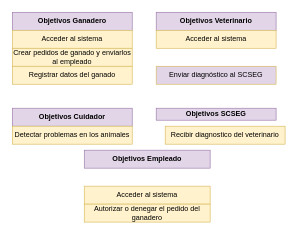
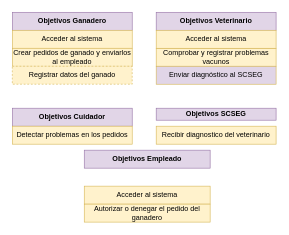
+ <mxCell id="6" value="Comprobar y registrar problemas vacunos" style="rounded=0;whiteSpace=wrap;html=1;fillColor=#fff2cc;strokeColor=#d6b656;" parent="1" vertex="1"><mxGeometry x="260" y="80" width="200" height="30" as="geometry" /></mxCell>
- <mxCell id="16" value="Registrar datos del ganado" style="rounded=0;whiteSpace=wrap;html=1;fillColor=#fff2cc;strokeColor=#d6b656;" parent="1" vertex="1"><mxGeometry x="20" y="110" width="200" height="30" as="geometry" /></mxCell>
+ <mxCell id="16" value="Registrar datos del ganado" style="rounded=0;whiteSpace=wrap;html=1;fillColor=#fff2cc;strokeColor=#d6b656;dashed=1;" parent="1" vertex="1"><mxGeometry x="20" y="110" width="200" height="30" as="geometry" /></mxCell>
- <mxCell id="8" value="Detectar problemas en los animales" style="rounded=0;whiteSpace=wrap;html=1;fillColor=#fff2cc;strokeColor=#d6b656;" parent="1" vertex="1"><mxGeometry x="20" y="210" width="200" height="30" as="geometry" /></mxCell>
+ <mxCell id="8" value="Detectar problemas en los pedidos" style="rounded=0;whiteSpace=wrap;html=1;fillColor=#fff2cc;strokeColor=#d6b656;" parent="1" vertex="1"><mxGeometry x="20" y="210" width="200" height="30" as="geometry" /></mxCell>
- <mxCell id="12" value="Recibir diagnostico del veterinario" style="rounded=0;whiteSpace=wrap;html=1;fillColor=#fff2cc;strokeColor=#d6b656;" parent="1" vertex="1"><mxGeometry x="275" y="210" width="200" height="30" as="geometry" /></mxCell>
+ <mxCell id="12" value="Recibir diagnostico del veterinario" style="rounded=0;whiteSpace=wrap;html=1;fillColor=#fff2cc;strokeColor=#d6b656;" parent="1" vertex="1"><mxGeometry x="260" y="210" width="200" height="30" as="geometry" /></mxCell>
